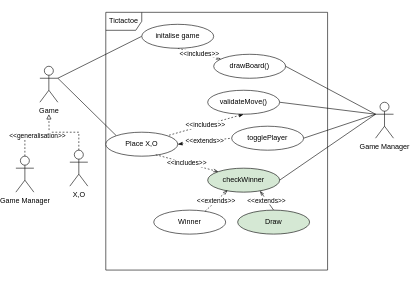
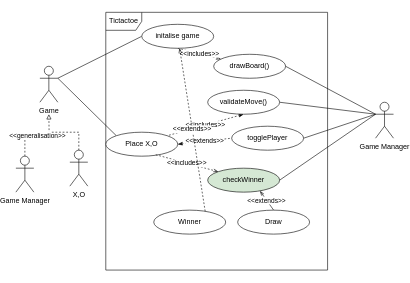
- <mxCell id="24" value="&amp;lt;&amp;lt;extends&amp;gt;&amp;gt;" style="rounded=0;orthogonalLoop=1;jettySize=auto;html=1;exitX=0.715;exitY=0.044;exitDx=0;exitDy=0;dashed=1;endArrow=openThin;endFill=0;exitPerimeter=0;entryX=0.275;entryY=0.925;entryDx=0;entryDy=0;entryPerimeter=0;" edge="1" parent="1" source="23" target="21"><mxGeometry relative="1" as="geometry"><mxPoint x="335.294" y="359.998" as="sourcePoint" /><mxPoint x="271" y="321.66" as="targetPoint" /></mxGeometry></mxCell>
+ <mxCell id="24" value="&amp;lt;&amp;lt;extends&amp;gt;&amp;gt;" style="rounded=0;orthogonalLoop=1;jettySize=auto;html=1;exitX=0.715;exitY=0.044;exitDx=0;exitDy=0;dashed=1;endArrow=openThin;endFill=0;exitPerimeter=0;" edge="1" parent="1" source="23" target="12"><mxGeometry relative="1" as="geometry"><mxPoint x="335.294" y="359.998" as="sourcePoint" /><mxPoint x="271" y="321.66" as="targetPoint" /></mxGeometry></mxCell>
- <mxCell id="25" value="Draw" style="ellipse;whiteSpace=wrap;html=1;fillColor=#d5e8d4;" vertex="1" parent="1"><mxGeometry x="390" y="350" width="120" height="40" as="geometry" /></mxCell>
+ <mxCell id="25" value="Draw" style="ellipse;whiteSpace=wrap;html=1;" vertex="1" parent="1"><mxGeometry x="390" y="350" width="120" height="40" as="geometry" /></mxCell>
